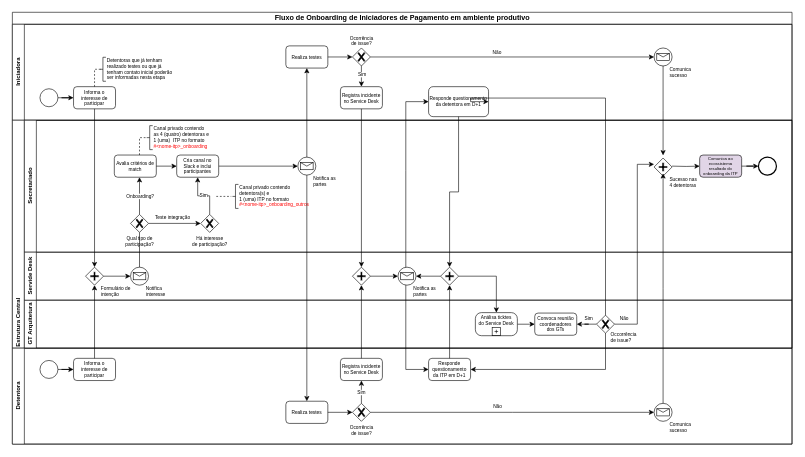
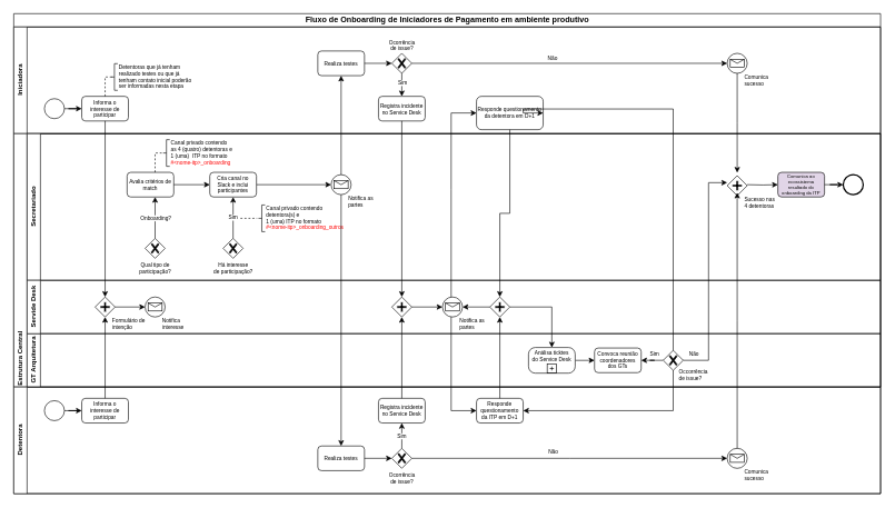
- <mxCell id="13" value="Cria canal no Slack e inclui participantes" style="rounded=1;whiteSpace=wrap;html=1;shadow=0;labelBackgroundColor=none;strokeWidth=1;fontFamily=Helvetica;fontSize=8;align=center;" parent="11" vertex="1"><mxGeometry x="254" y="58.0" width="70" height="37" as="geometry" /></mxCell>
+ <mxCell id="13" value="Cria canal no Slack e inclui participantes" style="rounded=1;whiteSpace=wrap;html=1;shadow=0;labelBackgroundColor=none;strokeWidth=1;fontFamily=Helvetica;fontSize=8;align=center;" parent="11" vertex="1"><mxGeometry x="274" y="58.0" width="70" height="37" as="geometry" /></mxCell>
- <mxCell id="73" value="Teste integração" style="edgeStyle=orthogonalEdgeStyle;rounded=0;orthogonalLoop=1;jettySize=auto;html=1;fontFamily=Helvetica;fontSize=8;" parent="1" source="74" target="17" edge="1"><mxGeometry x="-0.084" y="10" relative="1" as="geometry"><mxPoint as="offset" /></mxGeometry></mxCell>
- <mxCell id="75" value="" style="edgeStyle=orthogonalEdgeStyle;rounded=0;orthogonalLoop=1;jettySize=auto;html=1;fontFamily=Helvetica;fontSize=8;endArrow=none;" parent="1" source="28" target="74" edge="1"><mxGeometry relative="1" as="geometry"><mxPoint x="232" y="406" as="sourcePoint" /><mxPoint x="232" y="277.5" as="targetPoint" /></mxGeometry></mxCell>
